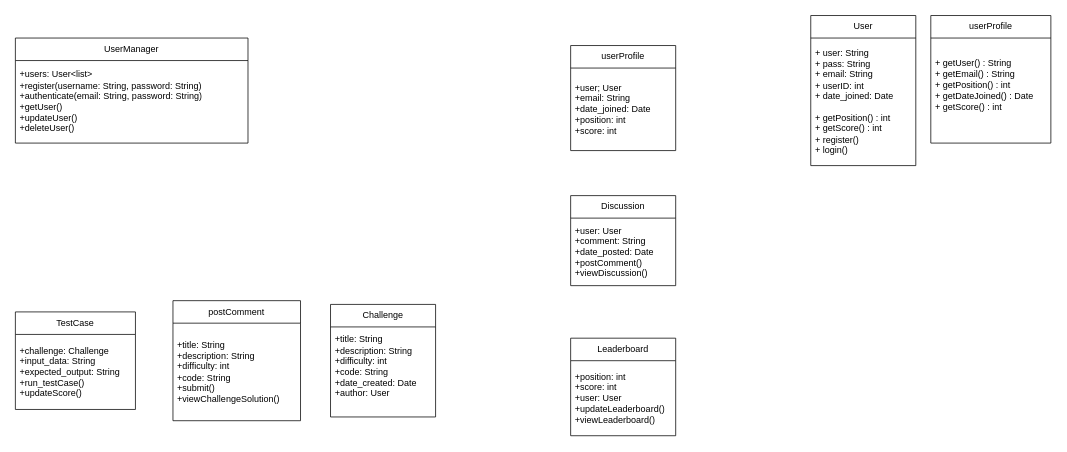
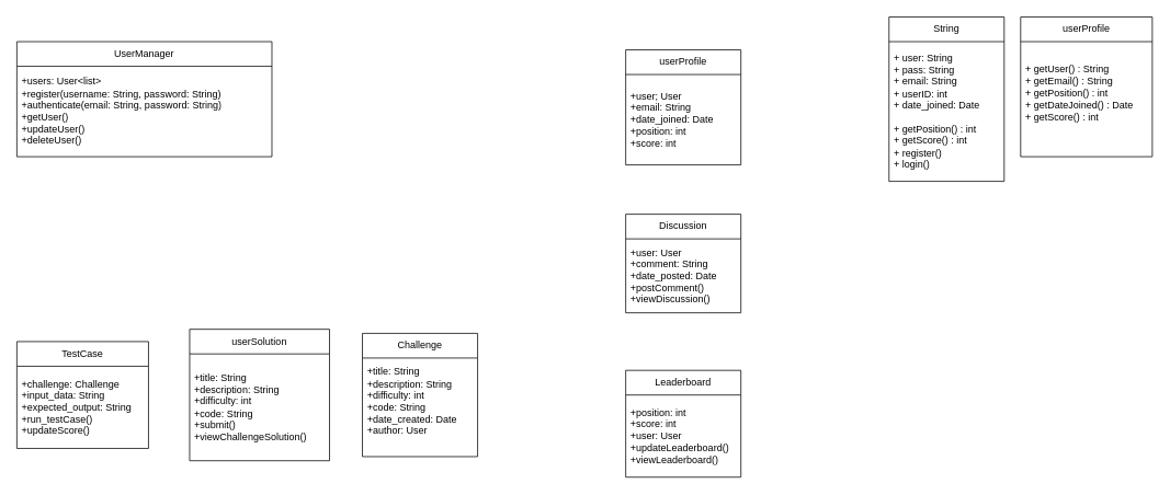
- <mxCell id="16" value="User" style="swimlane;fontStyle=0;childLayout=stackLayout;horizontal=1;startSize=30;horizontalStack=0;resizeParent=1;resizeParentMax=0;resizeLast=0;collapsible=1;marginBottom=0;whiteSpace=wrap;html=1;" vertex="1" parent="1"><mxGeometry x="1080" y="20" width="140" height="200" as="geometry" /></mxCell>
+ <mxCell id="16" value="String" style="swimlane;fontStyle=0;childLayout=stackLayout;horizontal=1;startSize=30;horizontalStack=0;resizeParent=1;resizeParentMax=0;resizeLast=0;collapsible=1;marginBottom=0;whiteSpace=wrap;html=1;" vertex="1" parent="1"><mxGeometry x="1080" y="20" width="140" height="200" as="geometry" /></mxCell>
- <mxCell id="8" value="postComment" style="swimlane;fontStyle=0;childLayout=stackLayout;horizontal=1;startSize=30;horizontalStack=0;resizeParent=1;resizeParentMax=0;resizeLast=0;collapsible=1;marginBottom=0;whiteSpace=wrap;html=1;" parent="1" vertex="1"><mxGeometry x="230" y="400" width="170" height="160" as="geometry" /></mxCell>
+ <mxCell id="8" value="userSolution" style="swimlane;fontStyle=0;childLayout=stackLayout;horizontal=1;startSize=30;horizontalStack=0;resizeParent=1;resizeParentMax=0;resizeLast=0;collapsible=1;marginBottom=0;whiteSpace=wrap;html=1;" parent="1" vertex="1"><mxGeometry x="230" y="400" width="170" height="160" as="geometry" /></mxCell>
